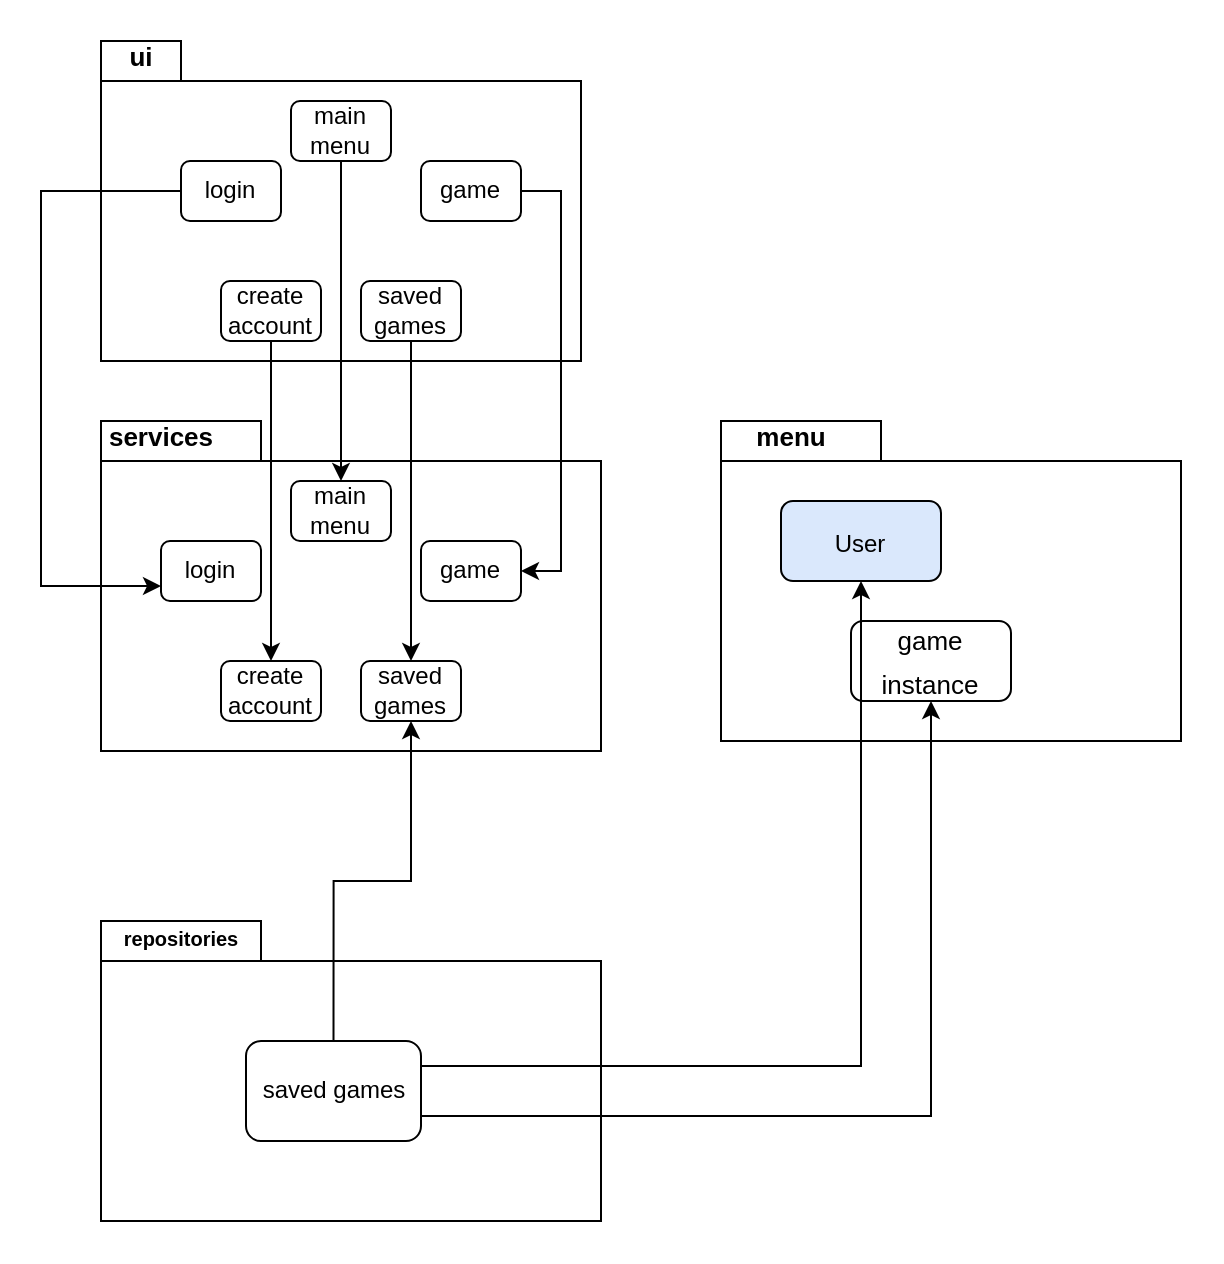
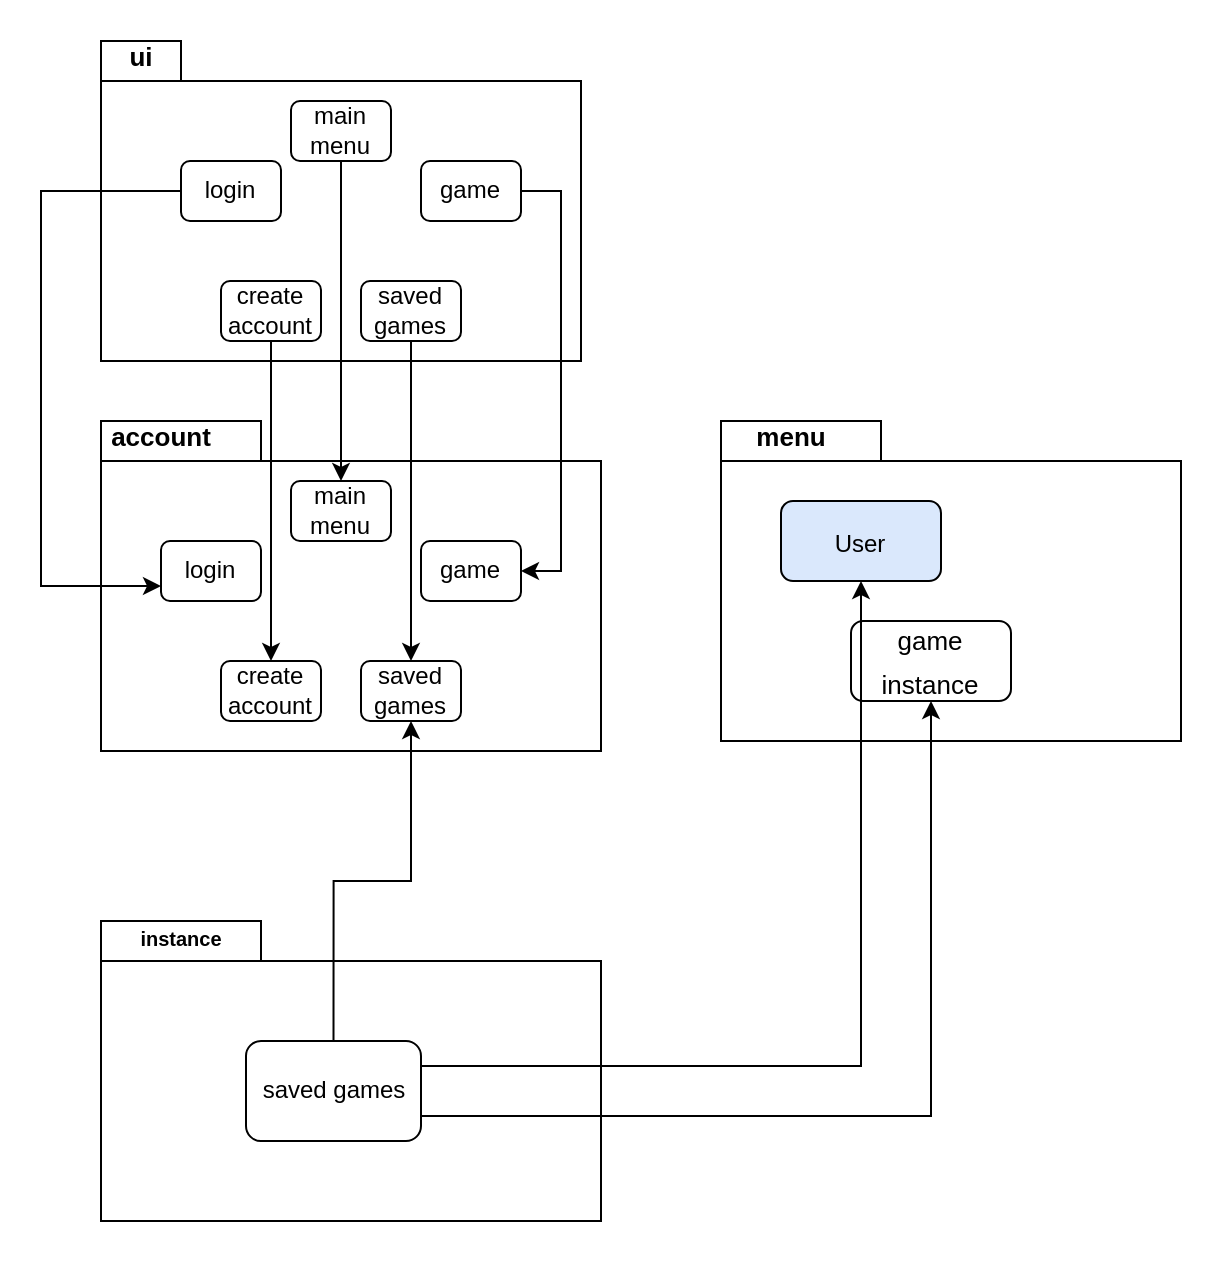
- <mxCell id="28" value="&lt;font style=&quot;font-size: 13px&quot;&gt;services&lt;/font&gt;" style="text;strokeColor=none;fillColor=none;html=1;fontSize=24;fontStyle=1;verticalAlign=middle;align=center;" vertex="1" parent="1"><mxGeometry x="50" y="210" width="60" height="10" as="geometry" /></mxCell>
+ <mxCell id="28" value="&lt;font style=&quot;font-size: 13px&quot;&gt;account&lt;/font&gt;" style="text;strokeColor=none;fillColor=none;html=1;fontSize=24;fontStyle=1;verticalAlign=middle;align=center;" vertex="1" parent="1"><mxGeometry x="50" y="210" width="60" height="10" as="geometry" /></mxCell>
- <mxCell id="27" value="&lt;font style=&quot;font-size: 10px&quot;&gt;repositories&lt;/font&gt;" style="text;strokeColor=none;fillColor=none;html=1;fontSize=24;fontStyle=1;verticalAlign=middle;align=center;" vertex="1" parent="1"><mxGeometry x="60" y="460" width="60" height="10" as="geometry" /></mxCell>
+ <mxCell id="27" value="&lt;font style=&quot;font-size: 10px&quot;&gt;instance&lt;/font&gt;" style="text;strokeColor=none;fillColor=none;html=1;fontSize=24;fontStyle=1;verticalAlign=middle;align=center;" vertex="1" parent="1"><mxGeometry x="60" y="460" width="60" height="10" as="geometry" /></mxCell>
